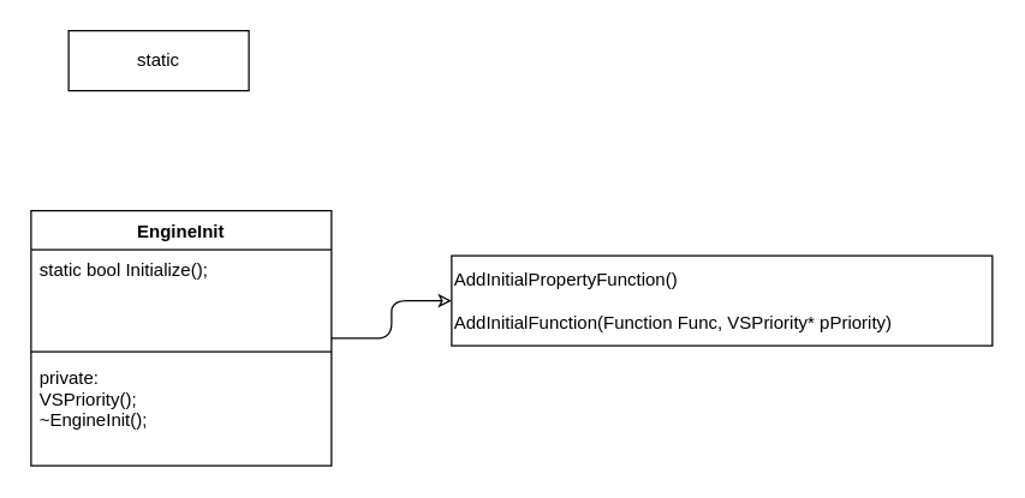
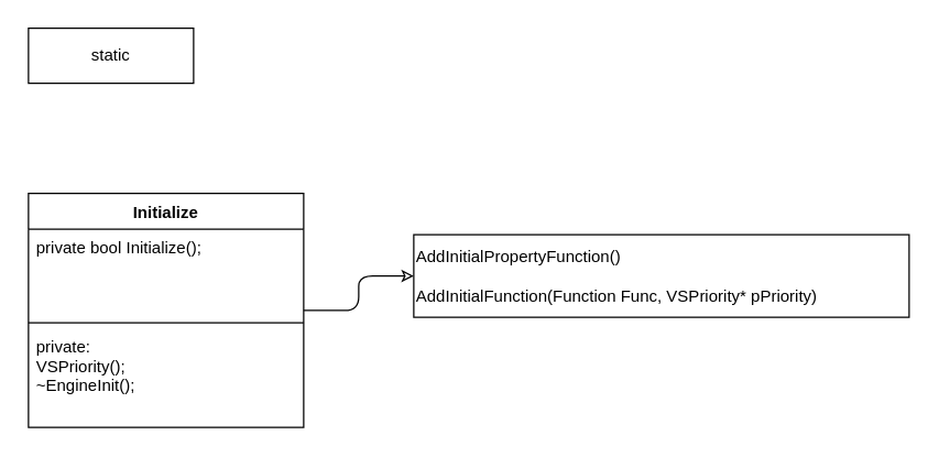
- <mxCell id="2" value="static" style="rounded=0;whiteSpace=wrap;html=1;fillColor=default;" parent="1" vertex="1"><mxGeometry x="45" y="20" width="120" height="40" as="geometry" /></mxCell>
+ <mxCell id="2" value="static" style="rounded=0;whiteSpace=wrap;html=1;fillColor=default;" parent="1" vertex="1"><mxGeometry x="20" y="20" width="120" height="40" as="geometry" /></mxCell>
- <mxCell id="4" value="EngineInit" style="swimlane;fontStyle=1;align=center;verticalAlign=top;childLayout=stackLayout;horizontal=1;startSize=26;horizontalStack=0;resizeParent=1;resizeParentMax=0;resizeLast=0;collapsible=1;marginBottom=0;" vertex="1" parent="1"><mxGeometry x="20" y="140" width="200" height="170" as="geometry" /></mxCell>
+ <mxCell id="4" value="Initialize" style="swimlane;fontStyle=1;align=center;verticalAlign=top;childLayout=stackLayout;horizontal=1;startSize=26;horizontalStack=0;resizeParent=1;resizeParentMax=0;resizeLast=0;collapsible=1;marginBottom=0;" vertex="1" parent="1"><mxGeometry x="20" y="140" width="200" height="170" as="geometry" /></mxCell>
- <mxCell id="5" value="static bool Initialize();" style="text;strokeColor=none;fillColor=none;align=left;verticalAlign=top;spacingLeft=4;spacingRight=4;overflow=hidden;rotatable=0;points=[[0,0.5],[1,0.5]];portConstraint=eastwest;" vertex="1" parent="4"><mxGeometry y="26" width="200" height="64" as="geometry" /></mxCell>
+ <mxCell id="5" value="private bool Initialize();" style="text;strokeColor=none;fillColor=none;align=left;verticalAlign=top;spacingLeft=4;spacingRight=4;overflow=hidden;rotatable=0;points=[[0,0.5],[1,0.5]];portConstraint=eastwest;" vertex="1" parent="4"><mxGeometry y="26" width="200" height="64" as="geometry" /></mxCell>
